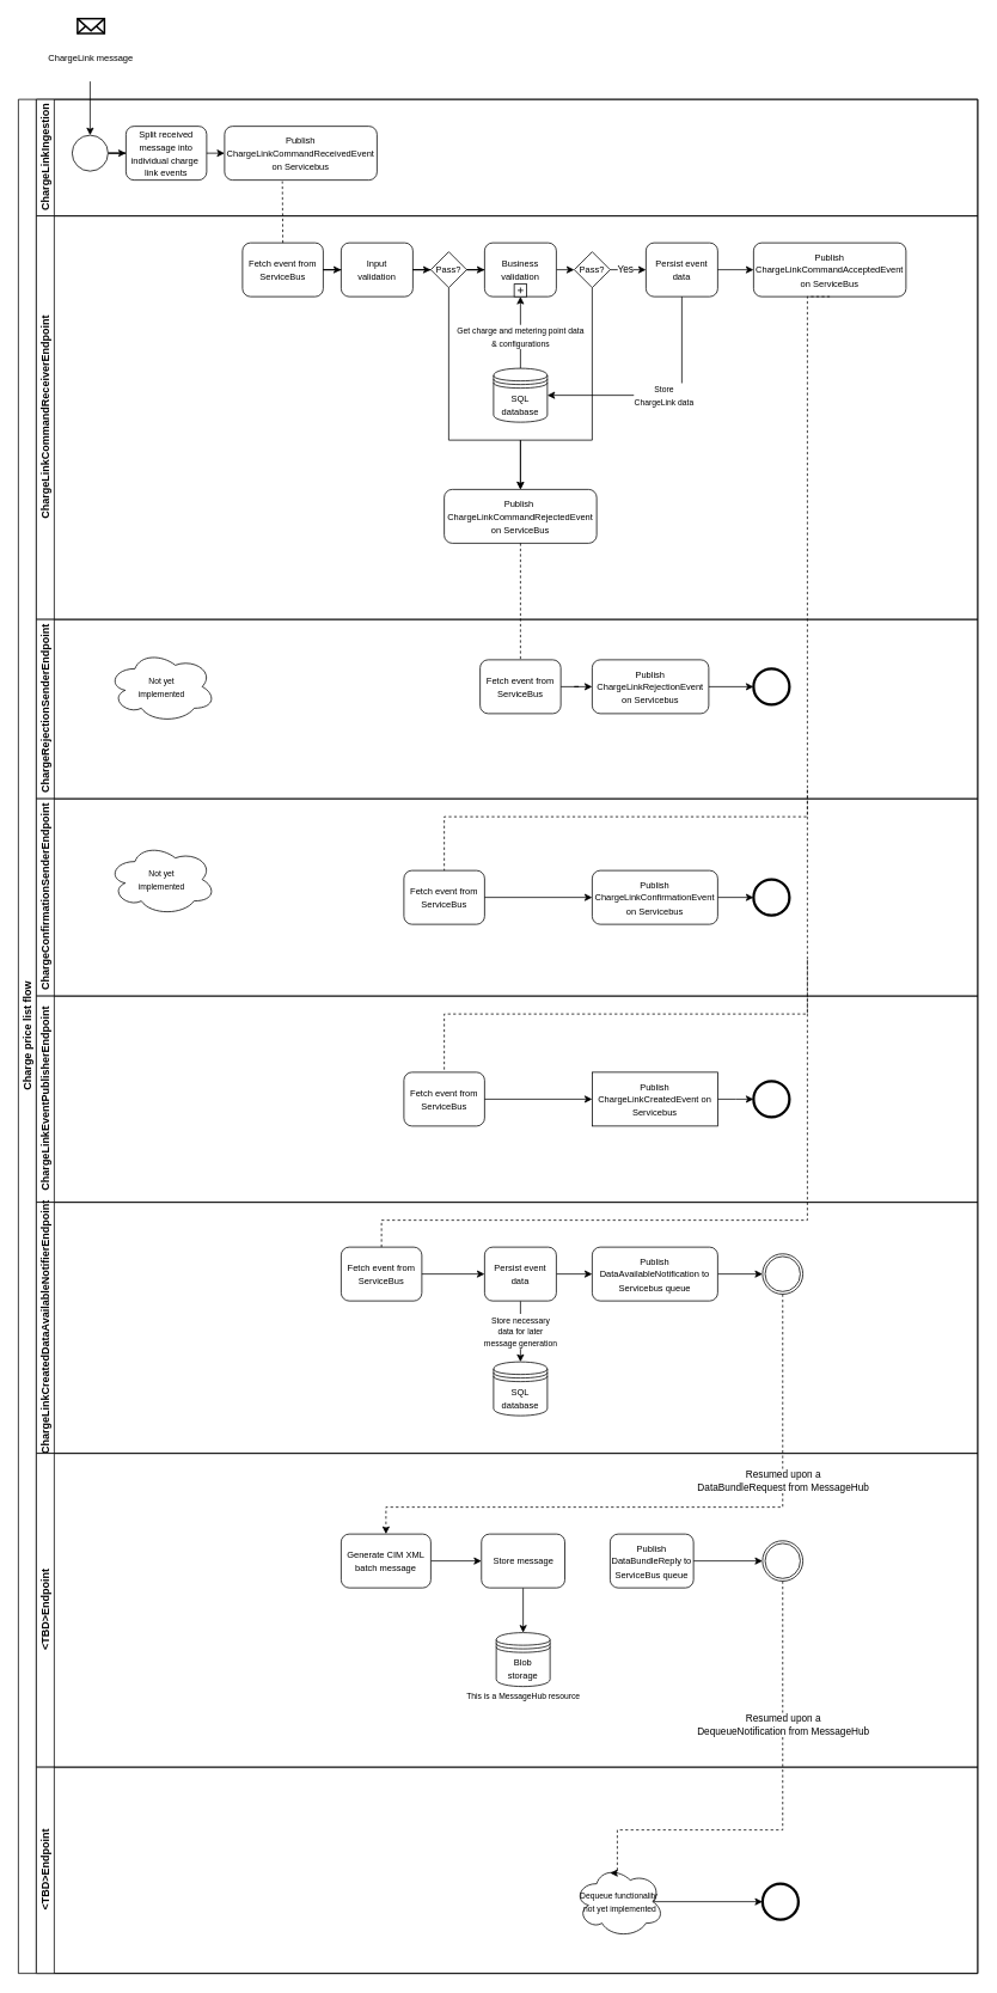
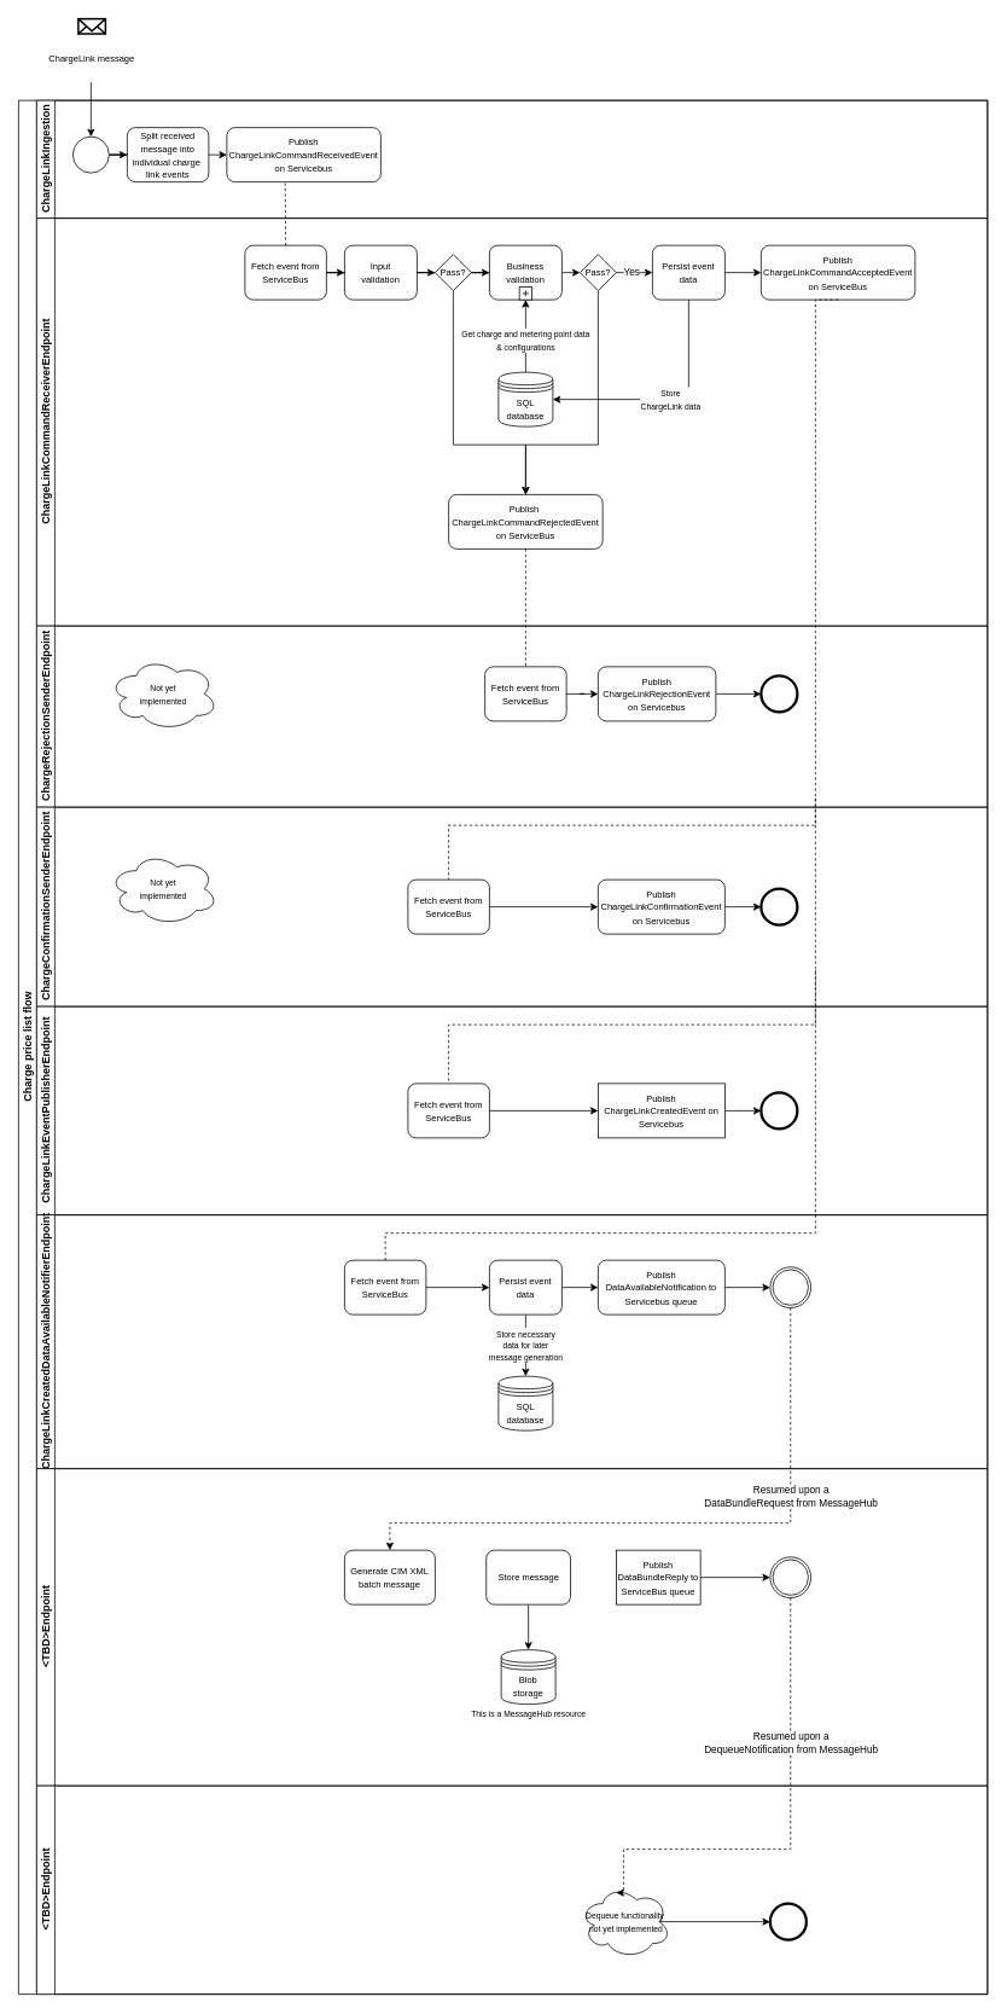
- <mxCell id="69" style="edgeStyle=orthogonalEdgeStyle;rounded=0;orthogonalLoop=1;jettySize=auto;html=1;entryX=0;entryY=0.5;entryDx=0;entryDy=0;exitX=1;exitY=0.5;exitDx=0;exitDy=0;" edge="1" parent="66" source="70" target="68"><mxGeometry relative="1" as="geometry"><mxPoint x="460" y="120.059" as="sourcePoint" /></mxGeometry></mxCell>
- <mxCell id="73" value="&lt;font style=&quot;font-size: 10px&quot;&gt;Publish DataBundleReply to ServiceBus queue&lt;br&gt;&lt;/font&gt;" style="rounded=1;whiteSpace=wrap;html=1;fontFamily=Helvetica;fontSize=12;fontColor=#000000;align=center;" vertex="1" parent="66"><mxGeometry x="640" y="90" width="93" height="60" as="geometry" /></mxCell>
+ <mxCell id="73" value="&lt;font style=&quot;font-size: 10px&quot;&gt;Publish DataBundleReply to ServiceBus queue&lt;br&gt;&lt;/font&gt;" style="whiteSpace=wrap;html=1;fontFamily=Helvetica;fontSize=12;fontColor=#000000;align=center;rounded=0;" vertex="1" parent="66"><mxGeometry x="640" y="90" width="93" height="60" as="geometry" /></mxCell>
